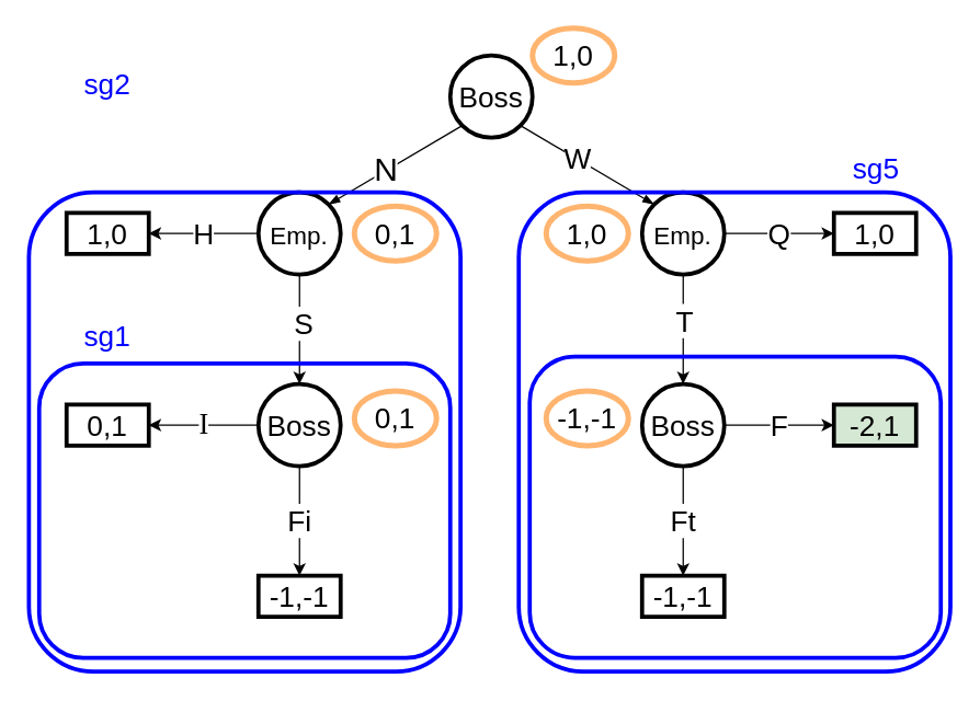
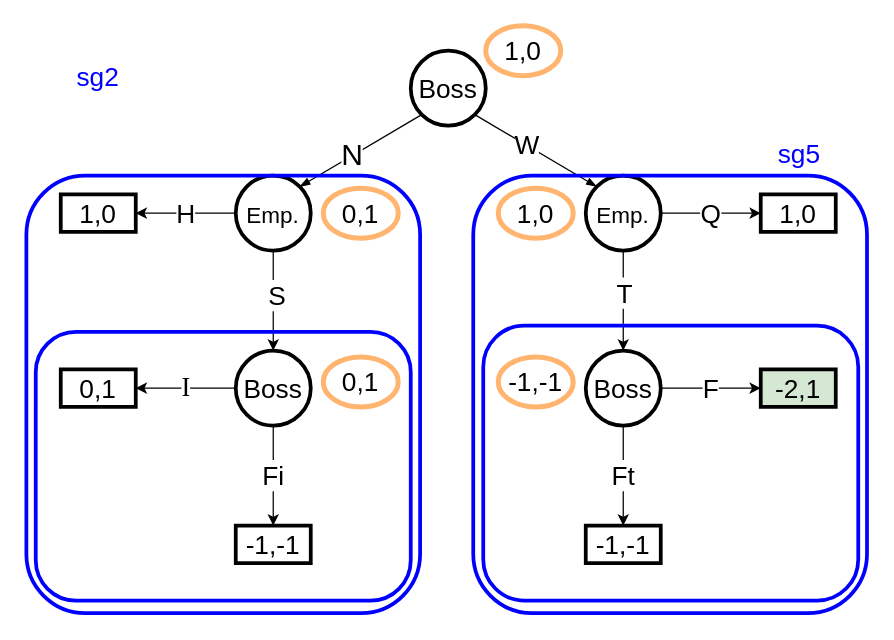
- <mxCell id="34" value="&lt;font color=&quot;#0000ff&quot; style=&quot;font-size: 21px;&quot;&gt;sg1&lt;/font&gt;" style="text;html=1;strokeColor=none;fillColor=none;align=center;verticalAlign=middle;whiteSpace=wrap;rounded=0;" vertex="1" parent="1"><mxGeometry x="48" y="230" width="60" height="30" as="geometry" /></mxCell>
